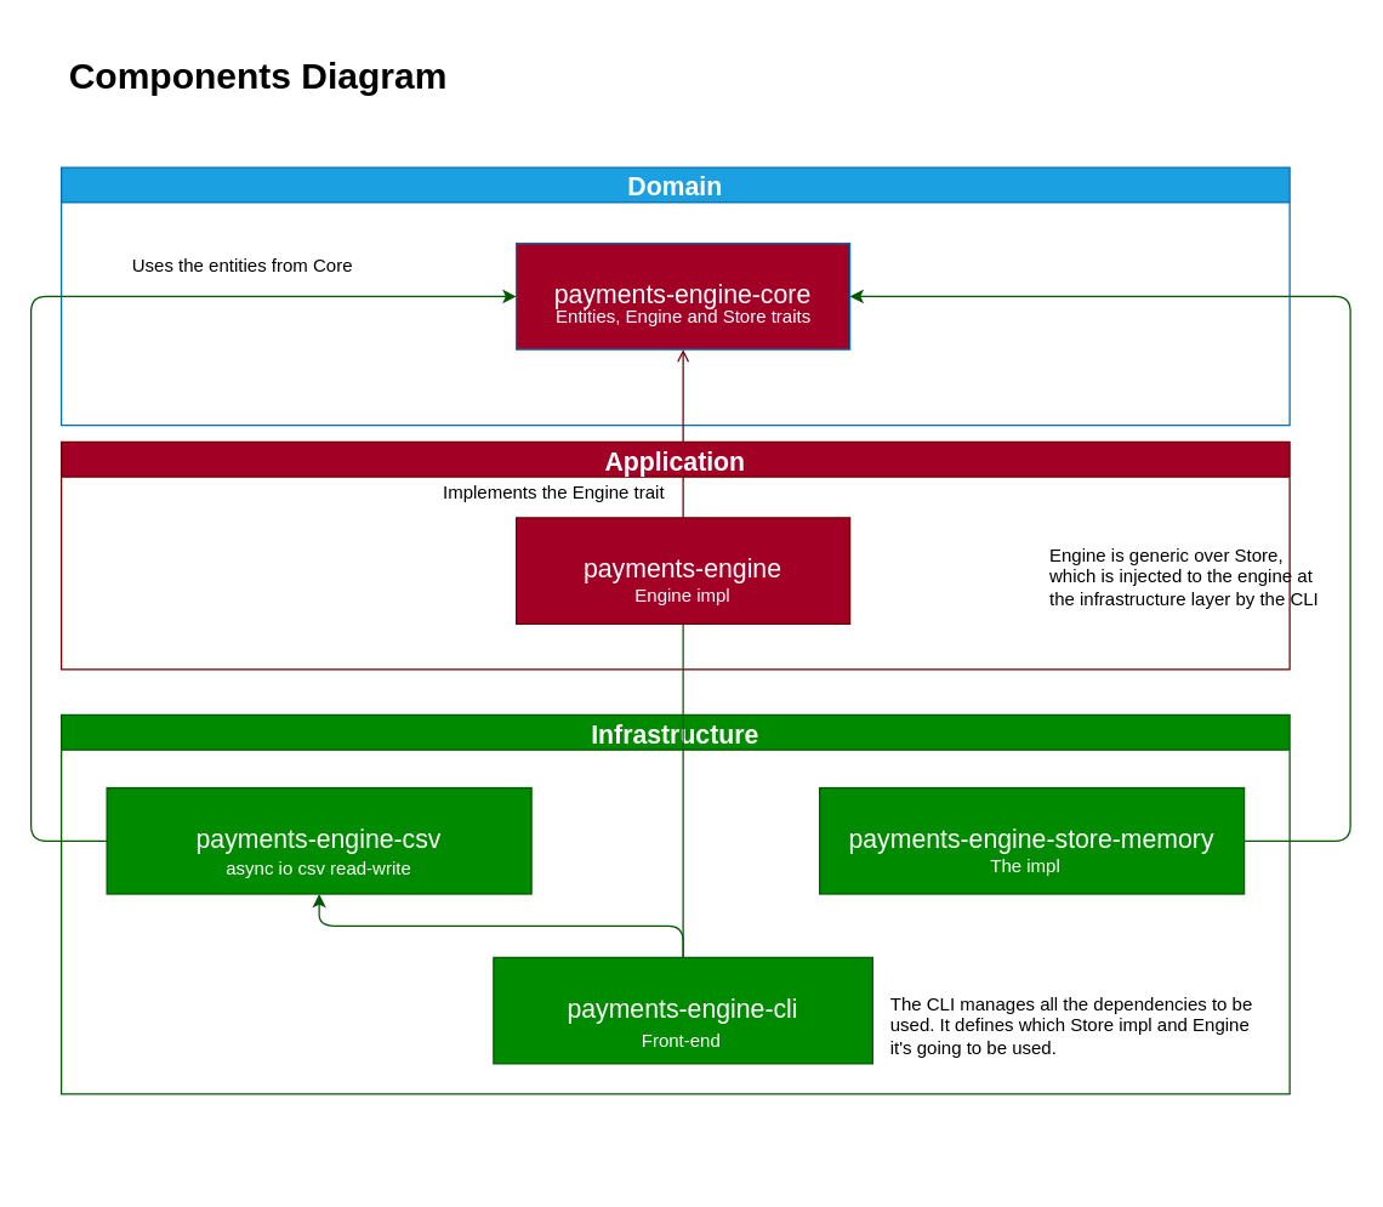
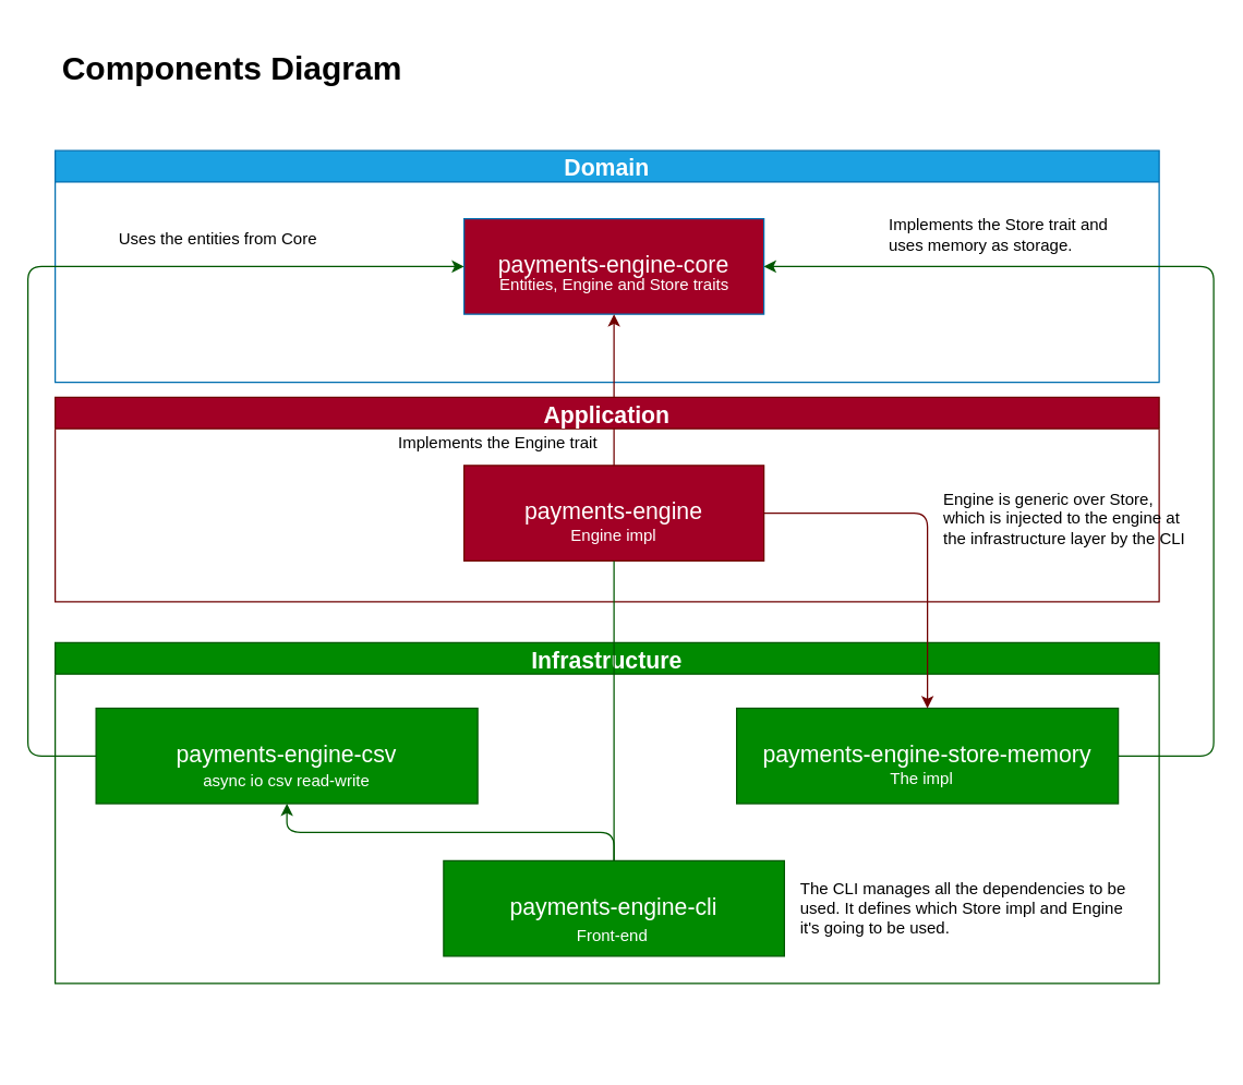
+ <mxCell id="12" value="&lt;div&gt;&lt;font color=&quot;#000000&quot;&gt;Implements the Store trait and uses memory as storage.&lt;/font&gt;&lt;/div&gt;" style="text;html=1;strokeColor=none;fillColor=none;align=left;verticalAlign=middle;whiteSpace=wrap;rounded=0;sketch=1;fontColor=#FFFFFF;" parent="3" vertex="1"><mxGeometry x="610" y="37" width="190" height="50" as="geometry" /></mxCell>
- <mxCell id="10" style="edgeStyle=orthogonalEdgeStyle;html=1;entryX=0.5;entryY=1;entryDx=0;entryDy=0;shadow=0;fontSize=17;fontColor=#FFFFFF;strokeColor=#6F0000;fillColor=#a20025;endArrow=open;" parent="3" source="5" target="8" edge="1"><mxGeometry relative="1" as="geometry" /></mxCell>
+ <mxCell id="10" style="edgeStyle=orthogonalEdgeStyle;html=1;entryX=0.5;entryY=1;entryDx=0;entryDy=0;shadow=0;fontSize=17;fontColor=#FFFFFF;strokeColor=#6F0000;fillColor=#a20025;" parent="3" source="5" target="8" edge="1"><mxGeometry relative="1" as="geometry" /></mxCell>
+ <mxCell id="29" style="edgeStyle=orthogonalEdgeStyle;html=1;fontSize=17;fontColor=#FFFFFF;entryX=0.5;entryY=0;entryDx=0;entryDy=0;strokeColor=#6F0000;shadow=0;fillColor=#a20025;exitX=1;exitY=0.5;exitDx=0;exitDy=0;" parent="1" source="5" target="21" edge="1"><mxGeometry relative="1" as="geometry"><mxPoint x="310" y="600" as="targetPoint" /></mxGeometry></mxCell>
- <mxCell id="27" value="&lt;div&gt;&lt;font color=&quot;#000000&quot;&gt;The CLI manages all the dependencies to be used. It defines which Store impl and Engine it's going to be used.&lt;/font&gt;&lt;/div&gt;" style="text;html=1;strokeColor=none;fillColor=none;align=left;verticalAlign=middle;whiteSpace=wrap;rounded=0;sketch=1;fontColor=#FFFFFF;" parent="16" vertex="1"><mxGeometry x="545" y="180" width="255" height="50" as="geometry" /></mxCell>
+ <mxCell id="27" value="&lt;div&gt;&lt;font color=&quot;#000000&quot;&gt;The CLI manages all the dependencies to be used. It defines which Store impl and Engine it's going to be used.&lt;/font&gt;&lt;/div&gt;" style="text;html=1;strokeColor=none;fillColor=none;align=left;verticalAlign=middle;whiteSpace=wrap;rounded=0;sketch=1;fontColor=#FFFFFF;" parent="16" vertex="1"><mxGeometry x="545" y="170" width="255" height="50" as="geometry" /></mxCell>
